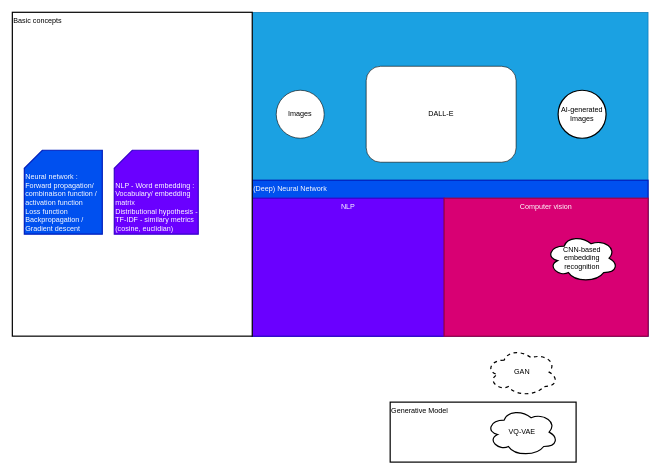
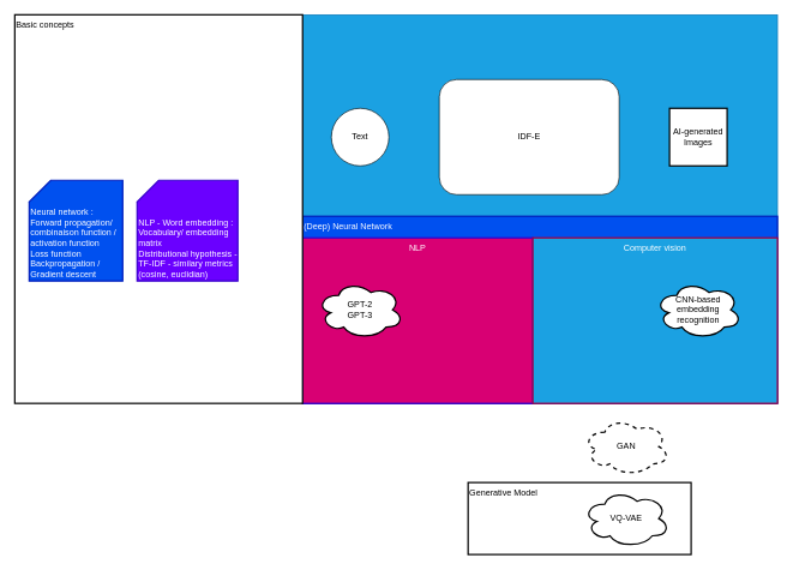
- <mxCell id="6" value="Images" style="ellipse;whiteSpace=wrap;html=1;aspect=fixed;gradientColor=none;" parent="1" vertex="1"><mxGeometry x="460" y="150" width="80" height="80" as="geometry" /></mxCell>
+ <mxCell id="6" value="Text" style="ellipse;whiteSpace=wrap;html=1;aspect=fixed;gradientColor=none;" parent="1" vertex="1"><mxGeometry x="460" y="150" width="80" height="80" as="geometry" /></mxCell>
- <mxCell id="5" value="DALL-E" style="rounded=1;whiteSpace=wrap;html=1;gradientColor=none;" parent="1" vertex="1"><mxGeometry x="610" y="110" width="250" height="160" as="geometry" /></mxCell>
+ <mxCell id="5" value="IDF-E" style="rounded=1;whiteSpace=wrap;html=1;gradientColor=none;" parent="1" vertex="1"><mxGeometry x="610" y="110" width="250" height="160" as="geometry" /></mxCell>
- <mxCell id="7" value="AI-generated&lt;br&gt;Images" style="ellipse;whiteSpace=wrap;html=1;aspect=fixed;gradientColor=none;strokeWidth=2;" parent="1" vertex="1"><mxGeometry x="930" y="150" width="80" height="80" as="geometry" /></mxCell>
+ <mxCell id="7" value="AI-generated&lt;br&gt;Images" style="whiteSpace=wrap;html=1;aspect=fixed;gradientColor=none;strokeWidth=2;rounded=0;" parent="1" vertex="1"><mxGeometry x="930" y="150" width="80" height="80" as="geometry" /></mxCell>
- <mxCell id="10" value="Computer vision" style="rounded=0;whiteSpace=wrap;html=1;strokeWidth=2;verticalAlign=top;fillColor=#d80073;strokeColor=#A50040;fontColor=#ffffff;" parent="1" vertex="1"><mxGeometry x="740" y="330" width="340" height="230" as="geometry" /></mxCell>
+ <mxCell id="10" value="Computer vision" style="rounded=0;whiteSpace=wrap;html=1;strokeWidth=2;verticalAlign=top;fillColor=#1ba1e2;strokeColor=#A50040;fontColor=#ffffff;" parent="1" vertex="1"><mxGeometry x="740" y="330" width="340" height="230" as="geometry" /></mxCell>
+ <mxCell id="11" value="GPT-2&lt;br&gt;GPT-3" style="ellipse;shape=cloud;whiteSpace=wrap;html=1;strokeWidth=2;gradientColor=none;verticalAlign=middle;" parent="1" vertex="1"><mxGeometry x="440" y="390" width="120" height="80" as="geometry" /></mxCell>
- <mxCell id="9" value="NLP" style="rounded=0;whiteSpace=wrap;html=1;strokeWidth=2;verticalAlign=top;fillColor=#6a00ff;strokeColor=#3700CC;fontColor=#ffffff;" parent="1" vertex="1"><mxGeometry x="420" y="330" width="320" height="230" as="geometry" /></mxCell>
+ <mxCell id="9" value="NLP" style="rounded=0;whiteSpace=wrap;html=1;strokeWidth=2;verticalAlign=top;fillColor=#d80073;strokeColor=#3700CC;fontColor=#ffffff;" parent="1" vertex="1"><mxGeometry x="420" y="330" width="320" height="230" as="geometry" /></mxCell>
